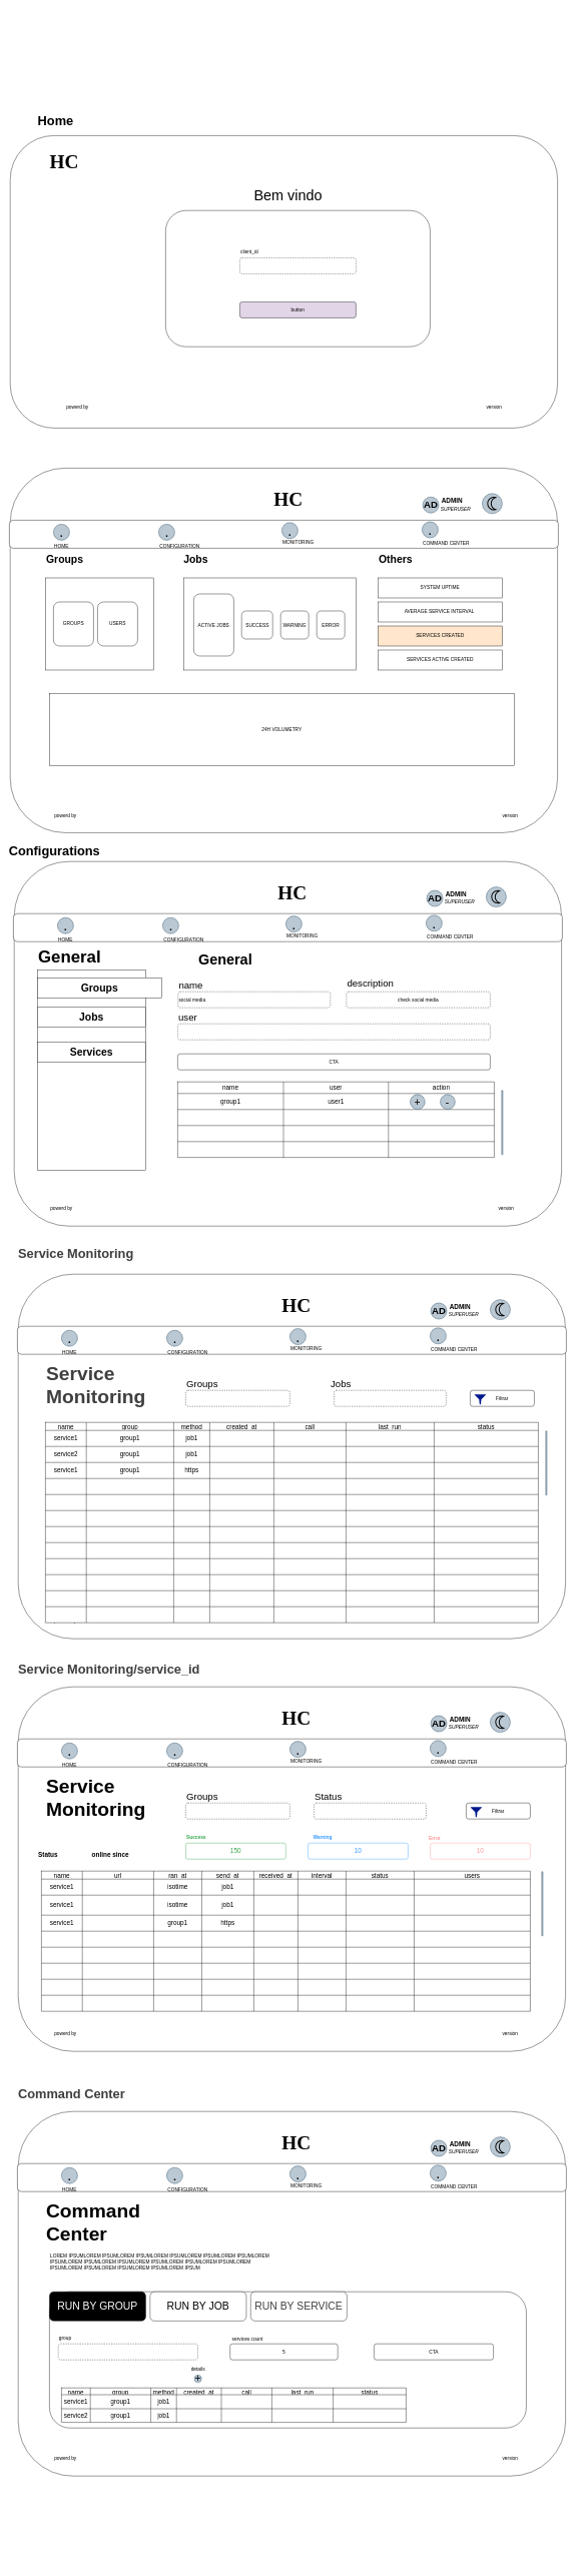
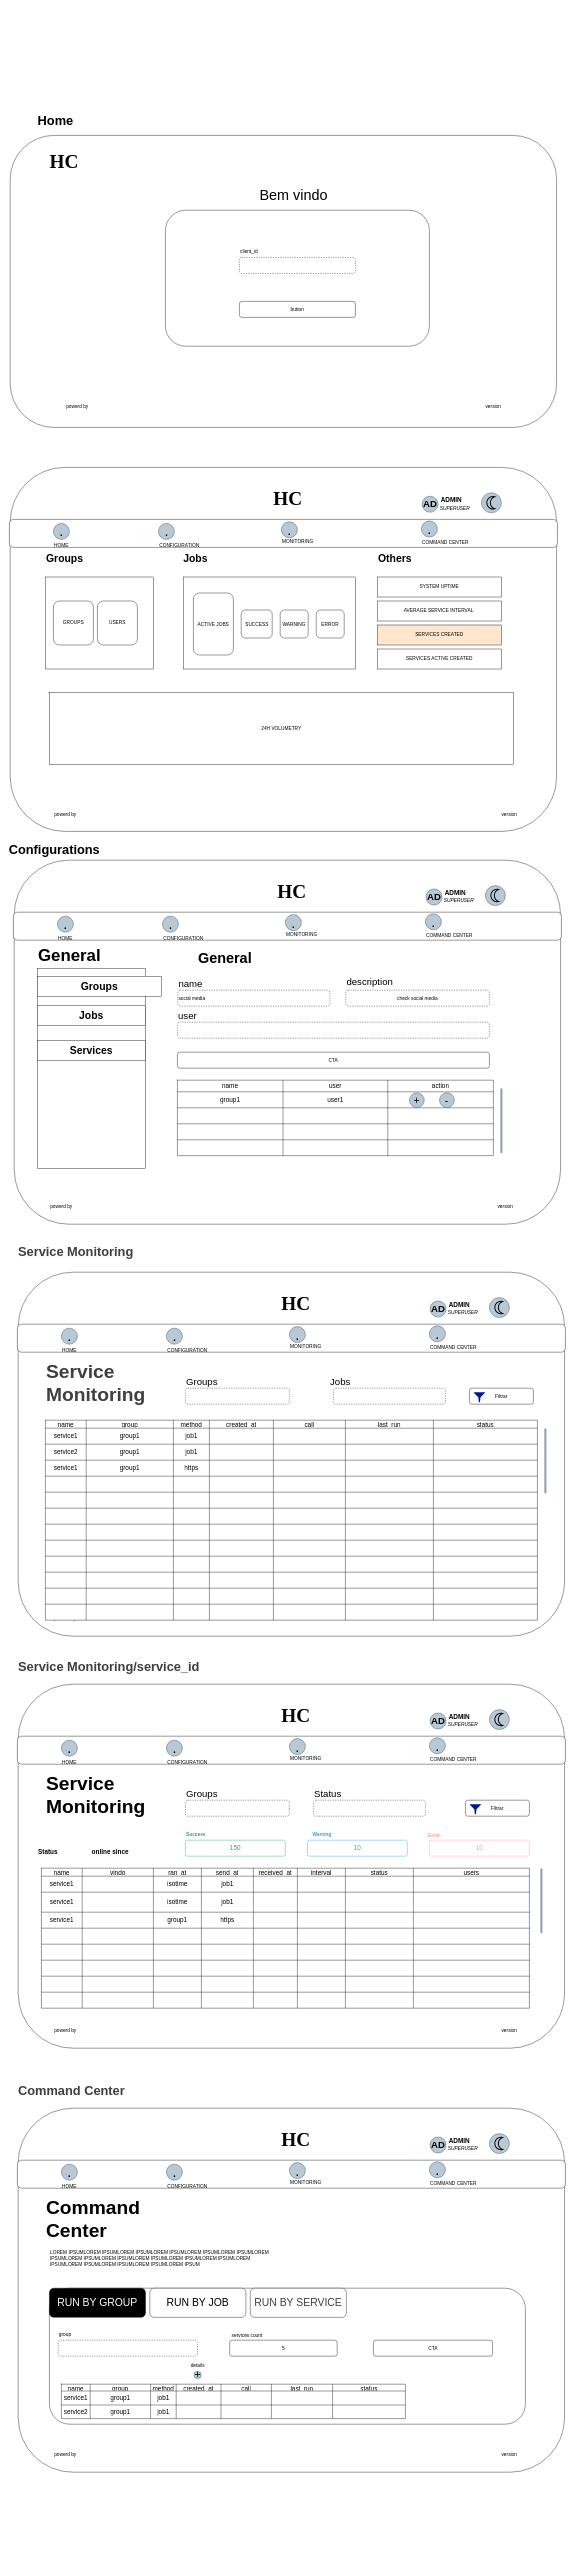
- <mxCell id="38" value="Bem vindo" style="text;html=1;align=center;verticalAlign=middle;whiteSpace=wrap;rounded=0;fontSize=36;" parent="1" vertex="1"><mxGeometry x="575.5" y="472.5" width="285" height="30" as="geometry" /></mxCell>
+ <mxCell id="38" value="Bem vindo" style="text;html=1;align=center;verticalAlign=middle;whiteSpace=wrap;rounded=0;fontSize=36;" parent="1" vertex="1"><mxGeometry x="590.5" y="472.5" width="285" height="30" as="geometry" /></mxCell>
- <mxCell id="42" value="button" style="rounded=1;whiteSpace=wrap;html=1;fillColor=#e1d5e7;" parent="1" vertex="1"><mxGeometry x="598" y="753" width="290" height="40" as="geometry" /></mxCell>
+ <mxCell id="42" value="button" style="rounded=1;whiteSpace=wrap;html=1;" parent="1" vertex="1"><mxGeometry x="598" y="753" width="290" height="40" as="geometry" /></mxCell>
- <mxCell id="308" value="url" style="shape=partialRectangle;html=1;whiteSpace=wrap;connectable=0;strokeColor=inherit;overflow=hidden;fillColor=none;top=0;left=0;bottom=0;right=0;pointerEvents=1;fontSize=16;" parent="306" vertex="1"><mxGeometry x="102" width="178" height="20" as="geometry"><mxRectangle width="178" height="20" as="alternateBounds" /></mxGeometry></mxCell>
+ <mxCell id="308" value="vindo" style="shape=partialRectangle;html=1;whiteSpace=wrap;connectable=0;strokeColor=inherit;overflow=hidden;fillColor=none;top=0;left=0;bottom=0;right=0;pointerEvents=1;fontSize=16;" parent="306" vertex="1"><mxGeometry x="102" width="178" height="20" as="geometry"><mxRectangle width="178" height="20" as="alternateBounds" /></mxGeometry></mxCell>
